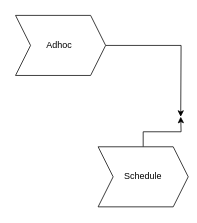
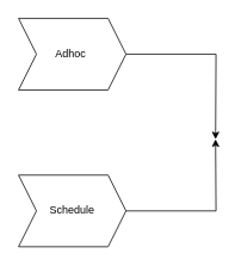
- <mxCell id="5" value="Schedule" style="shape=step;perimeter=stepPerimeter;whiteSpace=wrap;html=1;fixedSize=1;" vertex="1" parent="1"><mxGeometry x="130" y="195" width="120" height="80" as="geometry" /></mxCell>
+ <mxCell id="5" value="Schedule" style="shape=step;perimeter=stepPerimeter;whiteSpace=wrap;html=1;fixedSize=1;" vertex="1" parent="1"><mxGeometry x="20" y="195" width="120" height="80" as="geometry" /></mxCell>
